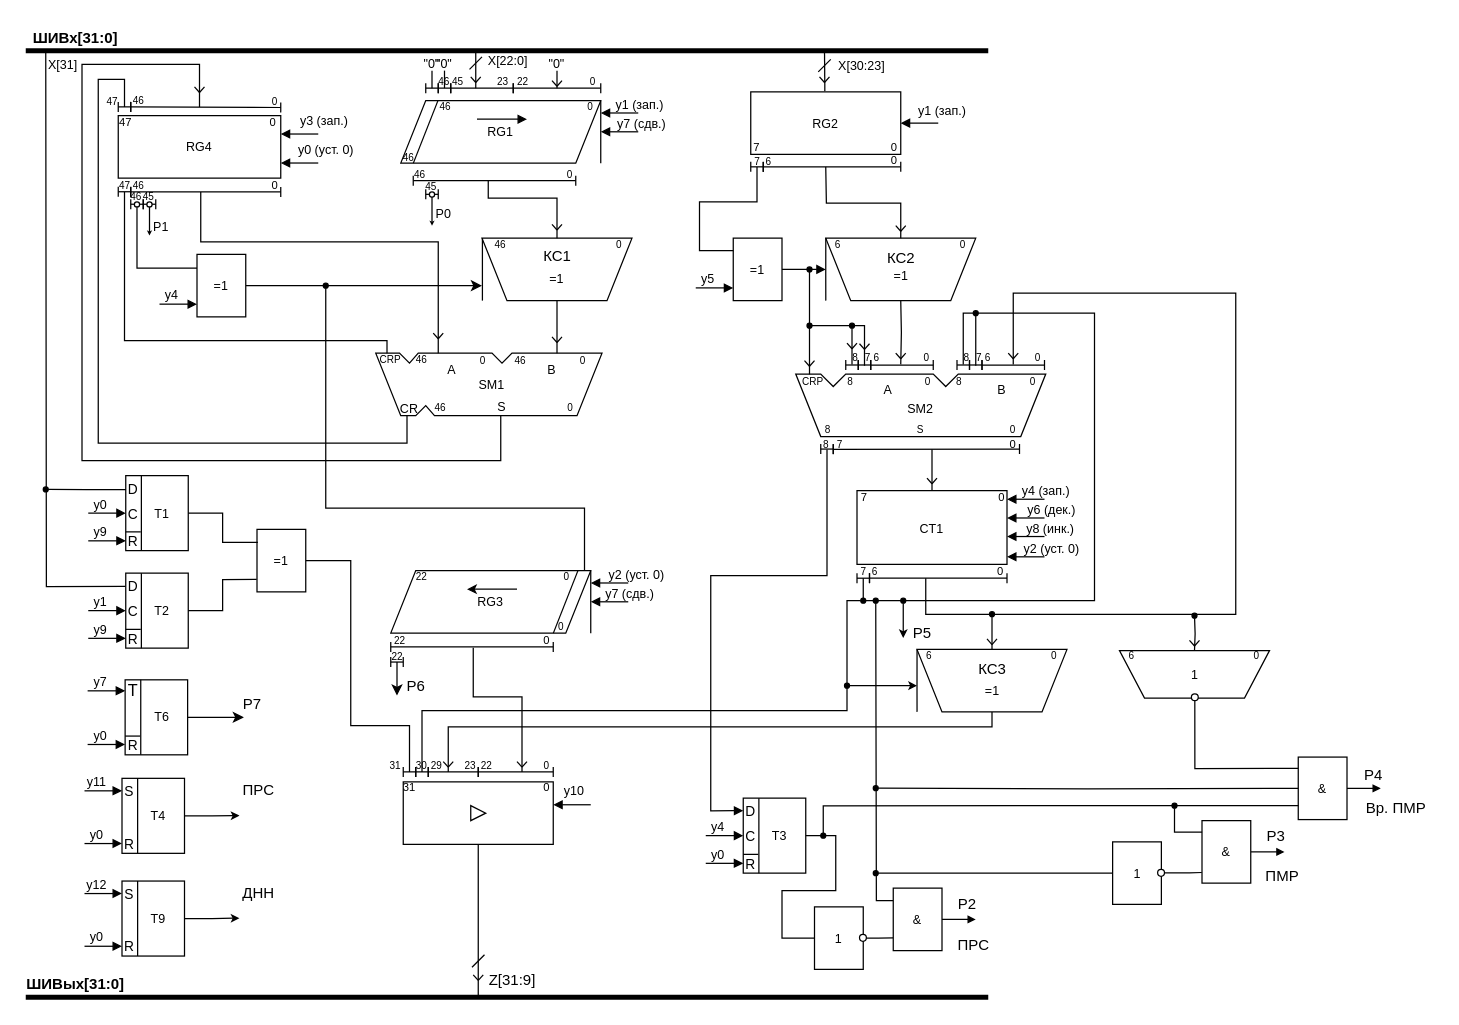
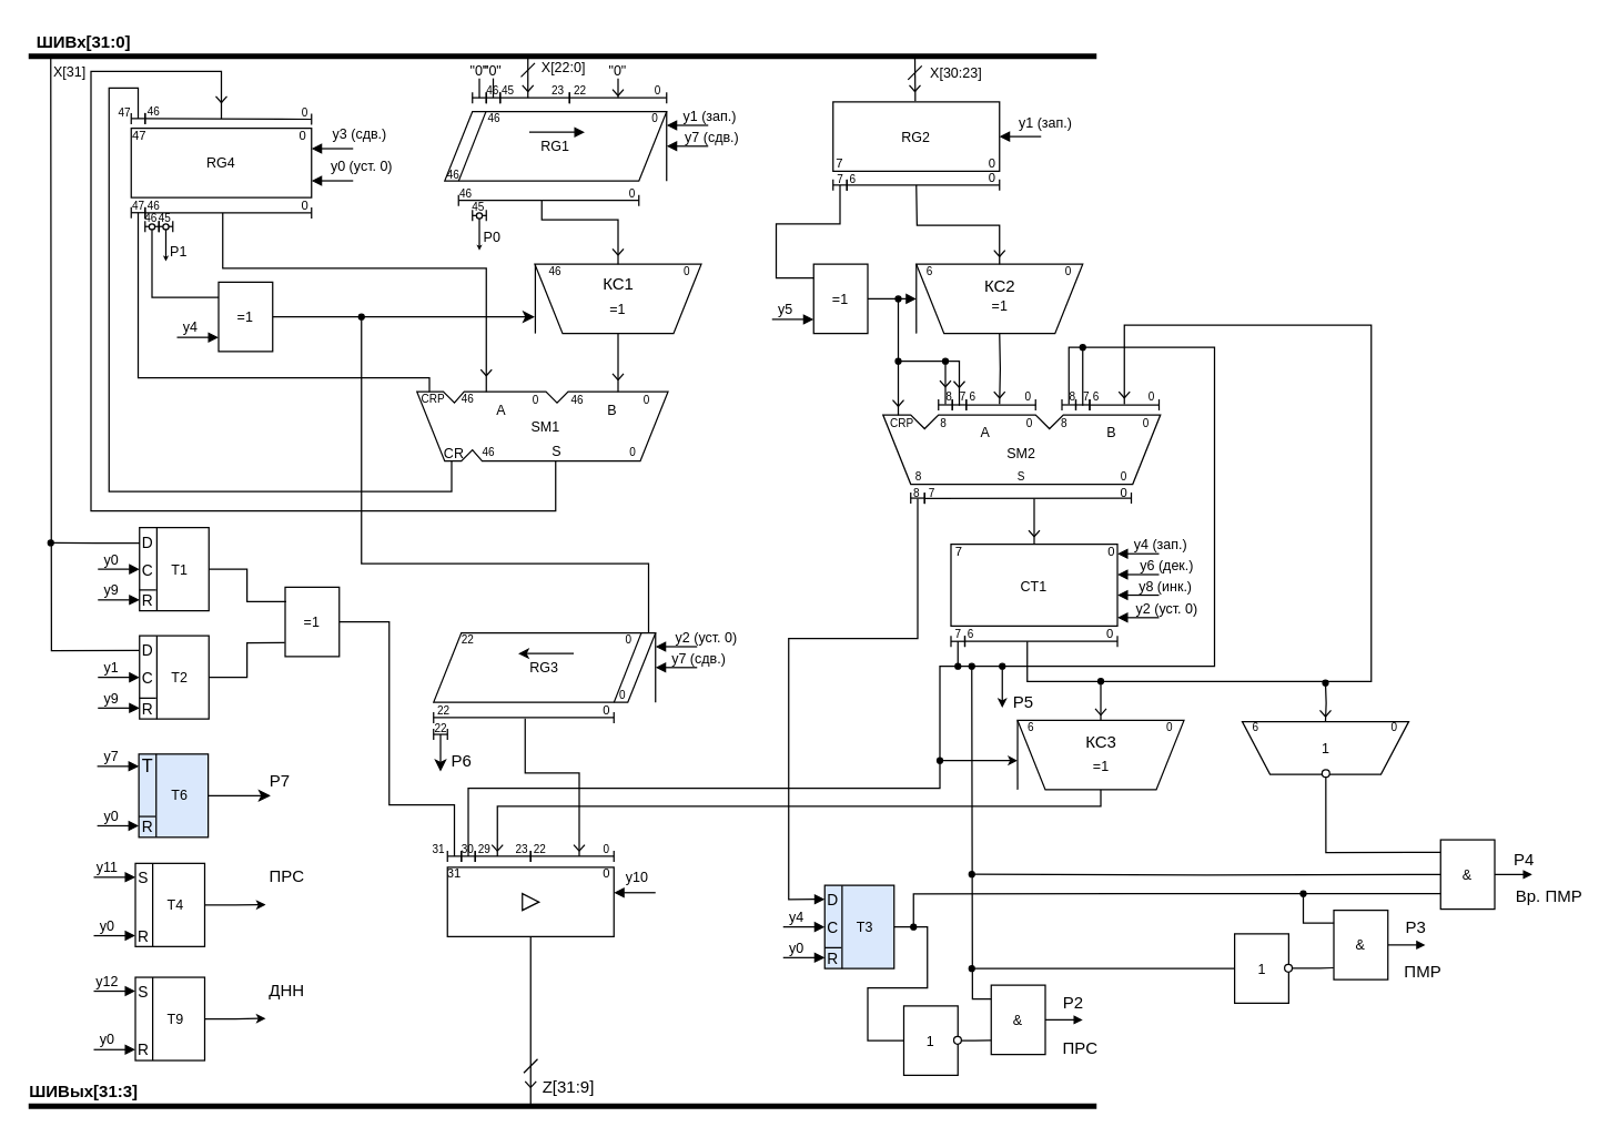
- <mxCell id="351" value="y3 (зап.)" style="text;html=1;strokeColor=none;fillColor=none;align=center;verticalAlign=middle;whiteSpace=wrap;rounded=0;fontSize=10;" parent="1" vertex="1"><mxGeometry x="237" y="90.72" width="44" height="10" as="geometry" /></mxCell>
+ <mxCell id="351" value="y3 (сдв.)" style="text;html=1;strokeColor=none;fillColor=none;align=center;verticalAlign=middle;whiteSpace=wrap;rounded=0;fontSize=10;" parent="1" vertex="1"><mxGeometry x="237" y="90.72" width="44" height="10" as="geometry" /></mxCell>
- <mxCell id="335" value="&amp;nbsp; &amp;nbsp;T6" style="rounded=0;whiteSpace=wrap;html=1;fontSize=10;" parent="334" vertex="1"><mxGeometry width="50" height="60" as="geometry" /></mxCell>
+ <mxCell id="335" value="&amp;nbsp; &amp;nbsp;T6" style="rounded=0;whiteSpace=wrap;html=1;fontSize=10;fillColor=#dae8fc;" parent="334" vertex="1"><mxGeometry width="50" height="60" as="geometry" /></mxCell>
- <mxCell id="171" value="&amp;nbsp; &amp;nbsp;T3" style="rounded=0;whiteSpace=wrap;html=1;fontSize=10;" parent="170" vertex="1"><mxGeometry width="50" height="60" as="geometry" /></mxCell>
+ <mxCell id="171" value="&amp;nbsp; &amp;nbsp;T3" style="rounded=0;whiteSpace=wrap;html=1;fontSize=10;fillColor=#dae8fc;" parent="170" vertex="1"><mxGeometry width="50" height="60" as="geometry" /></mxCell>
- <mxCell id="328" value="&lt;b&gt;ШИВых[31:0]&lt;/b&gt;" style="text;html=1;strokeColor=none;fillColor=none;align=center;verticalAlign=middle;whiteSpace=wrap;rounded=0;" parent="1" vertex="1"><mxGeometry x="20" y="777.34" width="80" height="20" as="geometry" /></mxCell>
+ <mxCell id="328" value="&lt;b&gt;ШИВых[31:3]&lt;/b&gt;" style="text;html=1;strokeColor=none;fillColor=none;align=center;verticalAlign=middle;whiteSpace=wrap;rounded=0;" parent="1" vertex="1"><mxGeometry x="20" y="777.34" width="80" height="20" as="geometry" /></mxCell>
